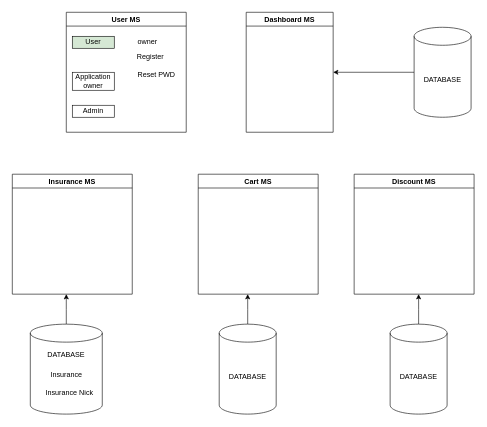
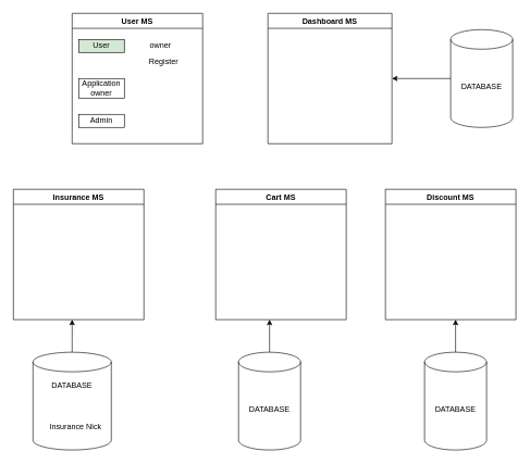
- <mxCell id="10" value="Dashboard MS" style="swimlane;whiteSpace=wrap;html=1;" vertex="1" parent="1"><mxGeometry x="410" y="20" width="145" height="200" as="geometry" /></mxCell>
+ <mxCell id="10" value="Dashboard MS" style="swimlane;whiteSpace=wrap;html=1;" vertex="1" parent="1"><mxGeometry x="410" y="20" width="190" height="200" as="geometry" /></mxCell>
- <mxCell id="8" value="Reset PWD" style="text;html=1;align=center;verticalAlign=middle;resizable=0;points=[];autosize=1;strokeColor=none;fillColor=none;" vertex="1" parent="2"><mxGeometry x="105" y="90" width="90" height="30" as="geometry" /></mxCell>
- <mxCell id="15" value="Insurance" style="text;html=1;align=center;verticalAlign=middle;resizable=0;points=[];autosize=1;strokeColor=none;fillColor=none;" vertex="1" parent="1"><mxGeometry x="70" y="610" width="80" height="30" as="geometry" /></mxCell>
